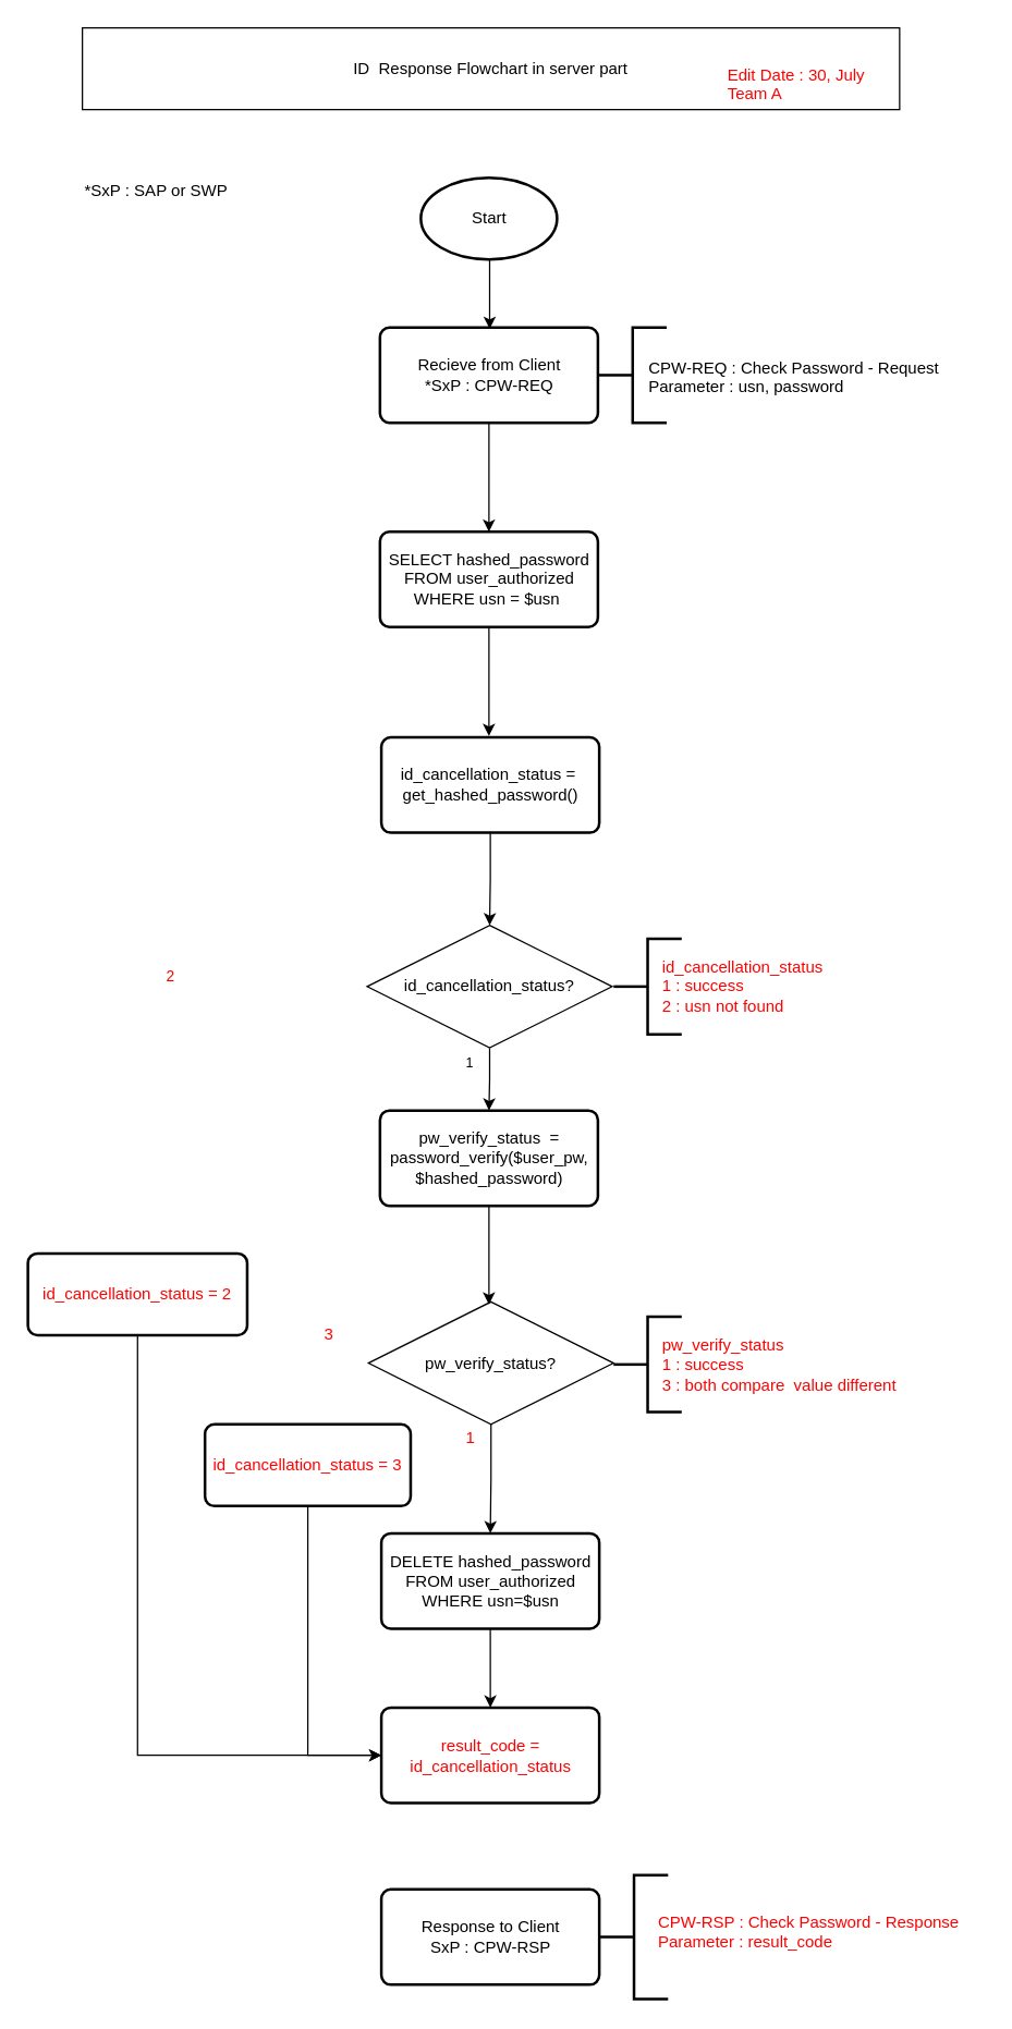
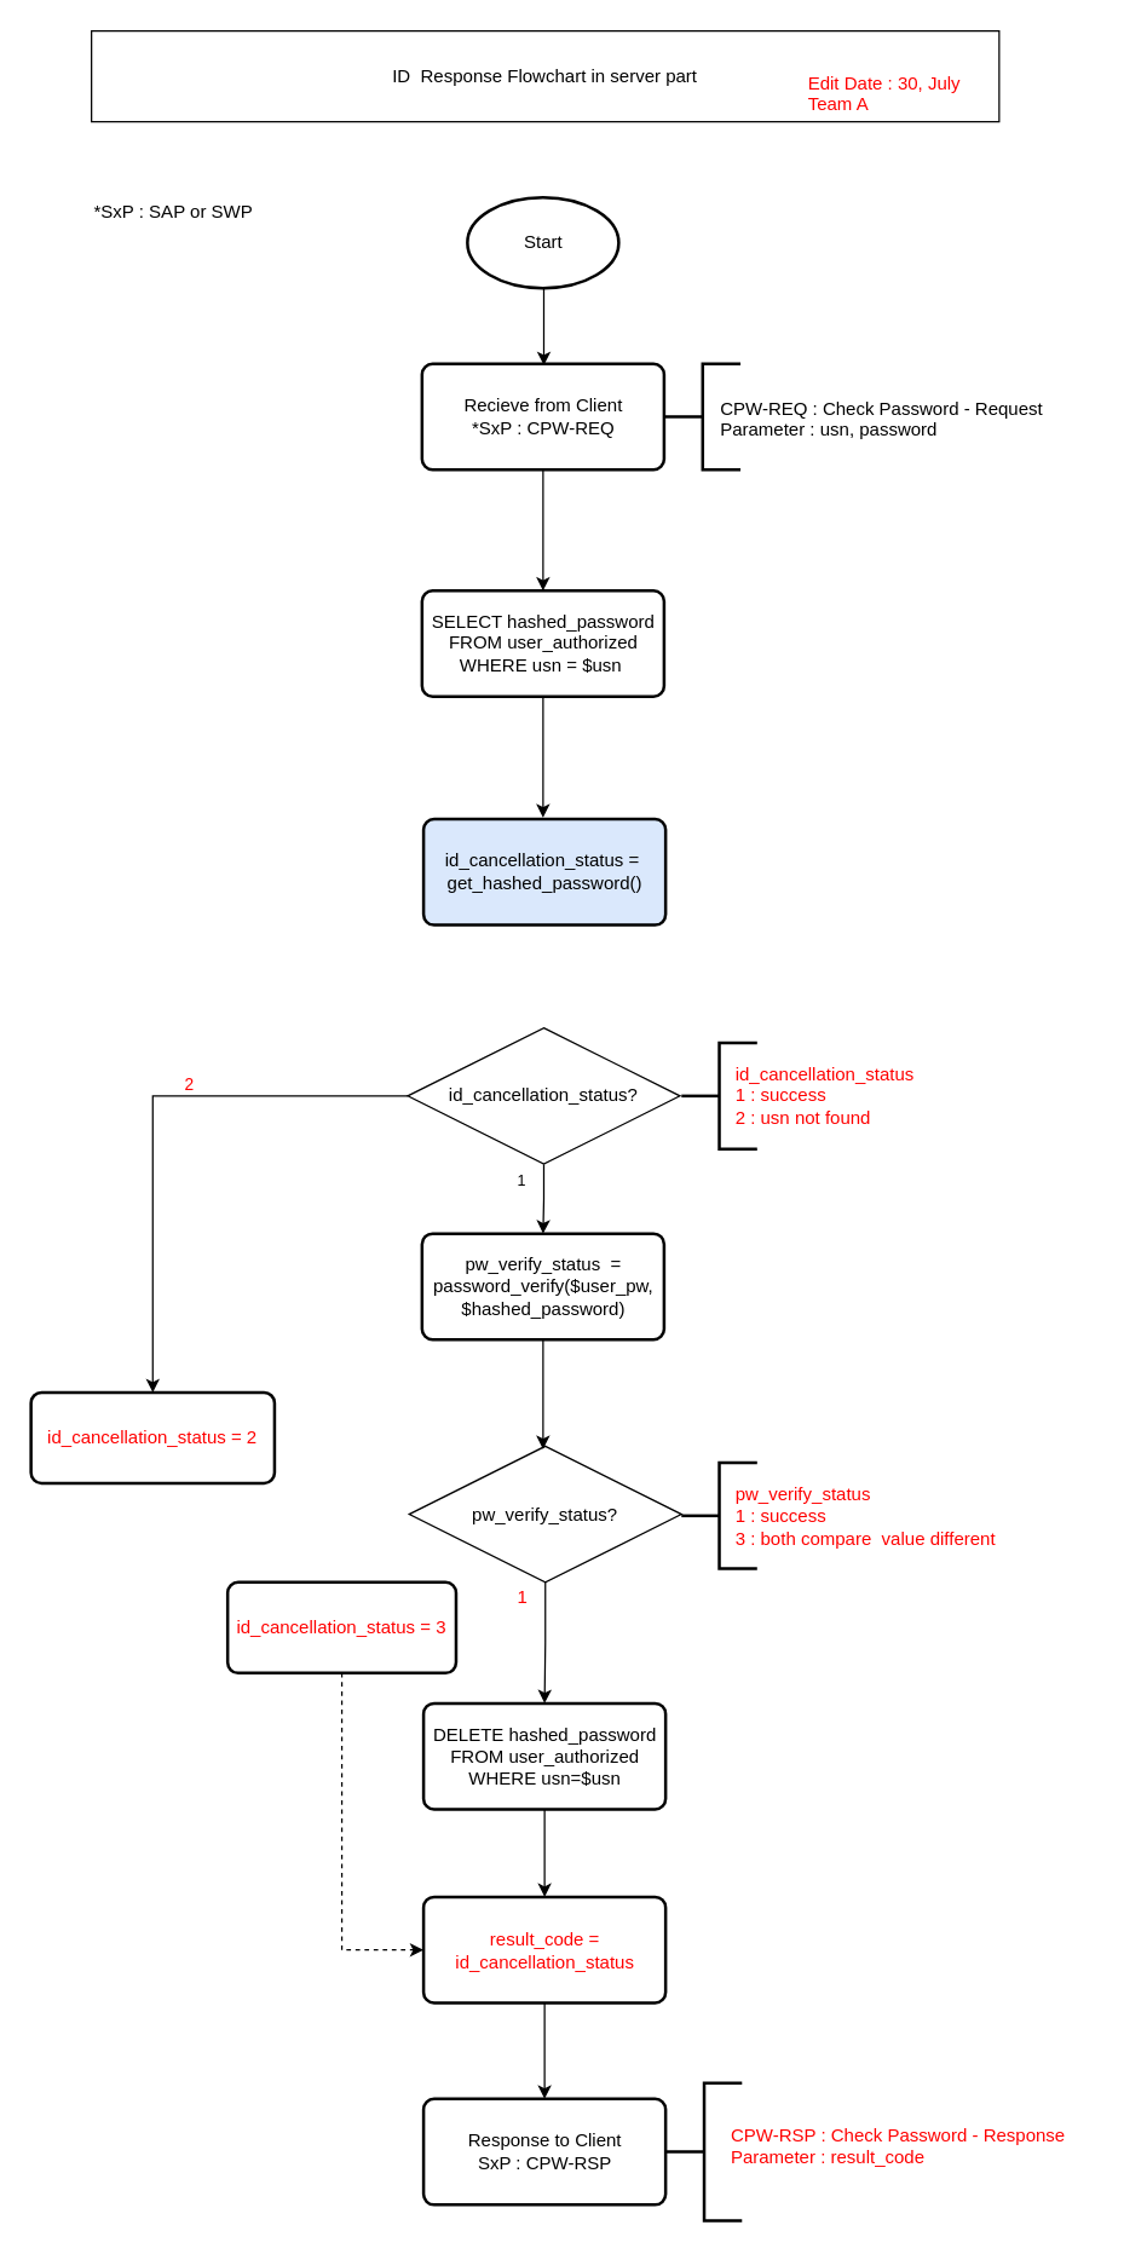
- <mxCell id="36" value="&lt;span style=&quot;white-space: normal&quot;&gt;id_cancellation_status =&amp;nbsp;&lt;br&gt;get_hashed_password()&lt;br&gt;&lt;/span&gt;" style="rounded=1;whiteSpace=wrap;html=1;absoluteArcSize=1;arcSize=14;strokeWidth=2;strokeColor=#000000;fontColor=#000000;" parent="1" vertex="1"><mxGeometry x="279.5" y="541" width="160" height="70" as="geometry" /></mxCell>
+ <mxCell id="36" value="&lt;span style=&quot;white-space: normal&quot;&gt;id_cancellation_status =&amp;nbsp;&lt;br&gt;get_hashed_password()&lt;br&gt;&lt;/span&gt;" style="rounded=1;whiteSpace=wrap;html=1;absoluteArcSize=1;arcSize=14;strokeWidth=2;strokeColor=#000000;fontColor=#000000;fillColor=#dae8fc;" parent="1" vertex="1"><mxGeometry x="279.5" y="541" width="160" height="70" as="geometry" /></mxCell>
- <mxCell id="35" value="" style="edgeStyle=orthogonalEdgeStyle;rounded=0;orthogonalLoop=1;jettySize=auto;html=1;fontSize=10;fontColor=#000000;" parent="1" source="36" target="29" edge="1"><mxGeometry relative="1" as="geometry" /></mxCell>
+ <mxCell id="27" style="edgeStyle=orthogonalEdgeStyle;rounded=0;orthogonalLoop=1;jettySize=auto;html=1;entryX=0.5;entryY=0;entryDx=0;entryDy=0;fontSize=11;fontColor=#FF0000;" parent="1" source="29" target="22" edge="1"><mxGeometry relative="1" as="geometry" /></mxCell>
- <mxCell id="26" value="3" style="text;html=1;resizable=0;points=[];autosize=1;align=left;verticalAlign=top;spacingTop=-4;fontSize=12;fontColor=#FF0000;" parent="1" vertex="1"><mxGeometry x="235.5" y="969.5" width="20" height="20" as="geometry" /></mxCell>
- <mxCell id="21" style="edgeStyle=orthogonalEdgeStyle;rounded=0;orthogonalLoop=1;jettySize=auto;html=1;entryX=0;entryY=0.5;entryDx=0;entryDy=0;fontSize=11;fontColor=#FF0000;exitX=0.5;exitY=1;exitDx=0;exitDy=0;" parent="1" source="22" target="34" edge="1"><mxGeometry relative="1" as="geometry" /></mxCell>
- <mxCell id="23" style="edgeStyle=orthogonalEdgeStyle;rounded=0;orthogonalLoop=1;jettySize=auto;html=1;entryX=0;entryY=0.5;entryDx=0;entryDy=0;fontSize=11;fontColor=#FF0000;" parent="1" source="24" target="34" edge="1"><mxGeometry relative="1" as="geometry" /></mxCell>
+ <mxCell id="23" style="edgeStyle=orthogonalEdgeStyle;rounded=0;orthogonalLoop=1;jettySize=auto;html=1;entryX=0;entryY=0.5;entryDx=0;entryDy=0;fontSize=11;fontColor=#FF0000;dashed=1;" parent="1" source="24" target="34" edge="1"><mxGeometry relative="1" as="geometry" /></mxCell>
+ <mxCell id="33" style="edgeStyle=orthogonalEdgeStyle;rounded=0;orthogonalLoop=1;jettySize=auto;html=1;entryX=0.5;entryY=0;entryDx=0;entryDy=0;fontSize=11;fontColor=#FF0000;" parent="1" source="34" target="15" edge="1"><mxGeometry relative="1" as="geometry" /></mxCell>
